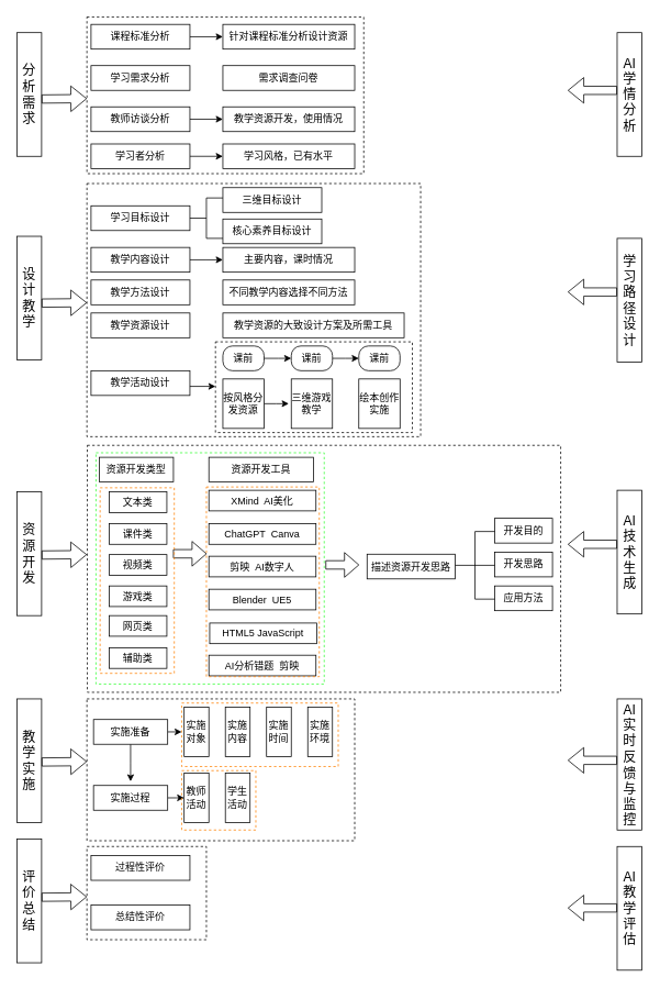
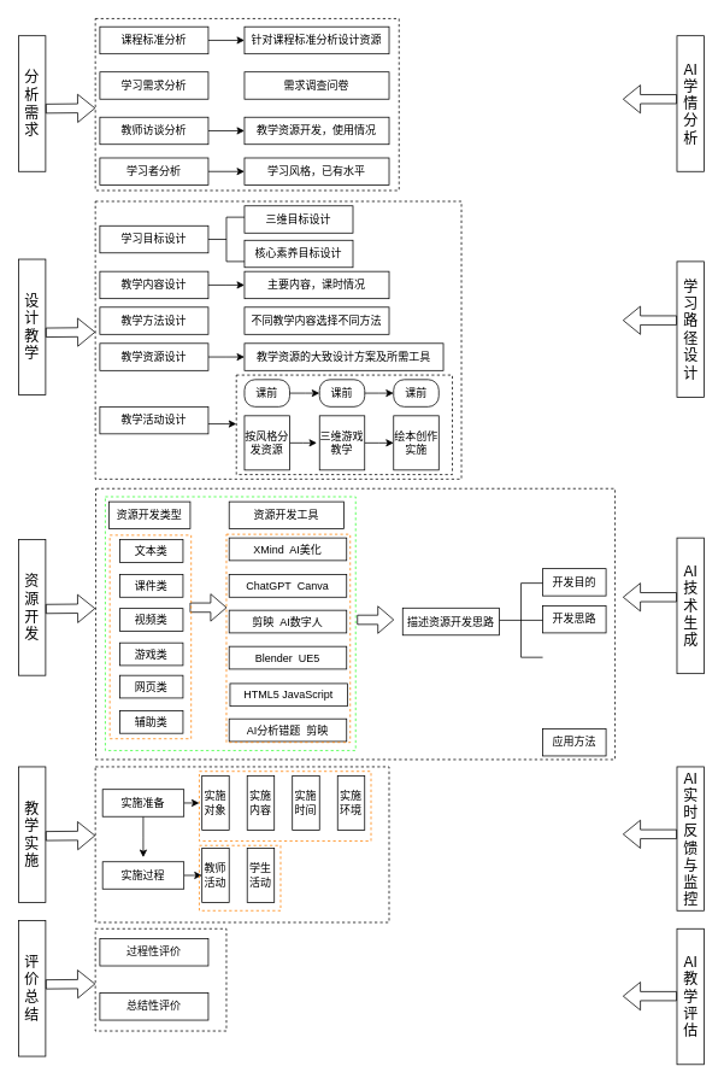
+ <mxCell id="39" style="edgeStyle=elbowEdgeStyle;rounded=0;orthogonalLoop=1;jettySize=auto;html=1;exitX=1;exitY=0.5;exitDx=0;exitDy=0;entryX=0;entryY=0.5;entryDx=0;entryDy=0;" edge="1" parent="1" source="40" target="72"><mxGeometry relative="1" as="geometry" /></mxCell>
+ <mxCell id="54" style="edgeStyle=elbowEdgeStyle;rounded=0;orthogonalLoop=1;jettySize=auto;html=1;exitX=1;exitY=0.5;exitDx=0;exitDy=0;entryX=0;entryY=0.5;entryDx=0;entryDy=0;" edge="1" parent="1" source="55" target="56"><mxGeometry relative="1" as="geometry" /></mxCell>
- <mxCell id="65" value="应用方法" style="rounded=0;whiteSpace=wrap;html=1;" vertex="1" parent="1"><mxGeometry x="600" y="710" width="70" height="30" as="geometry" /></mxCell>
+ <mxCell id="65" value="应用方法" style="rounded=0;whiteSpace=wrap;html=1;" vertex="1" parent="1"><mxGeometry x="600" y="805" width="70" height="30" as="geometry" /></mxCell>
